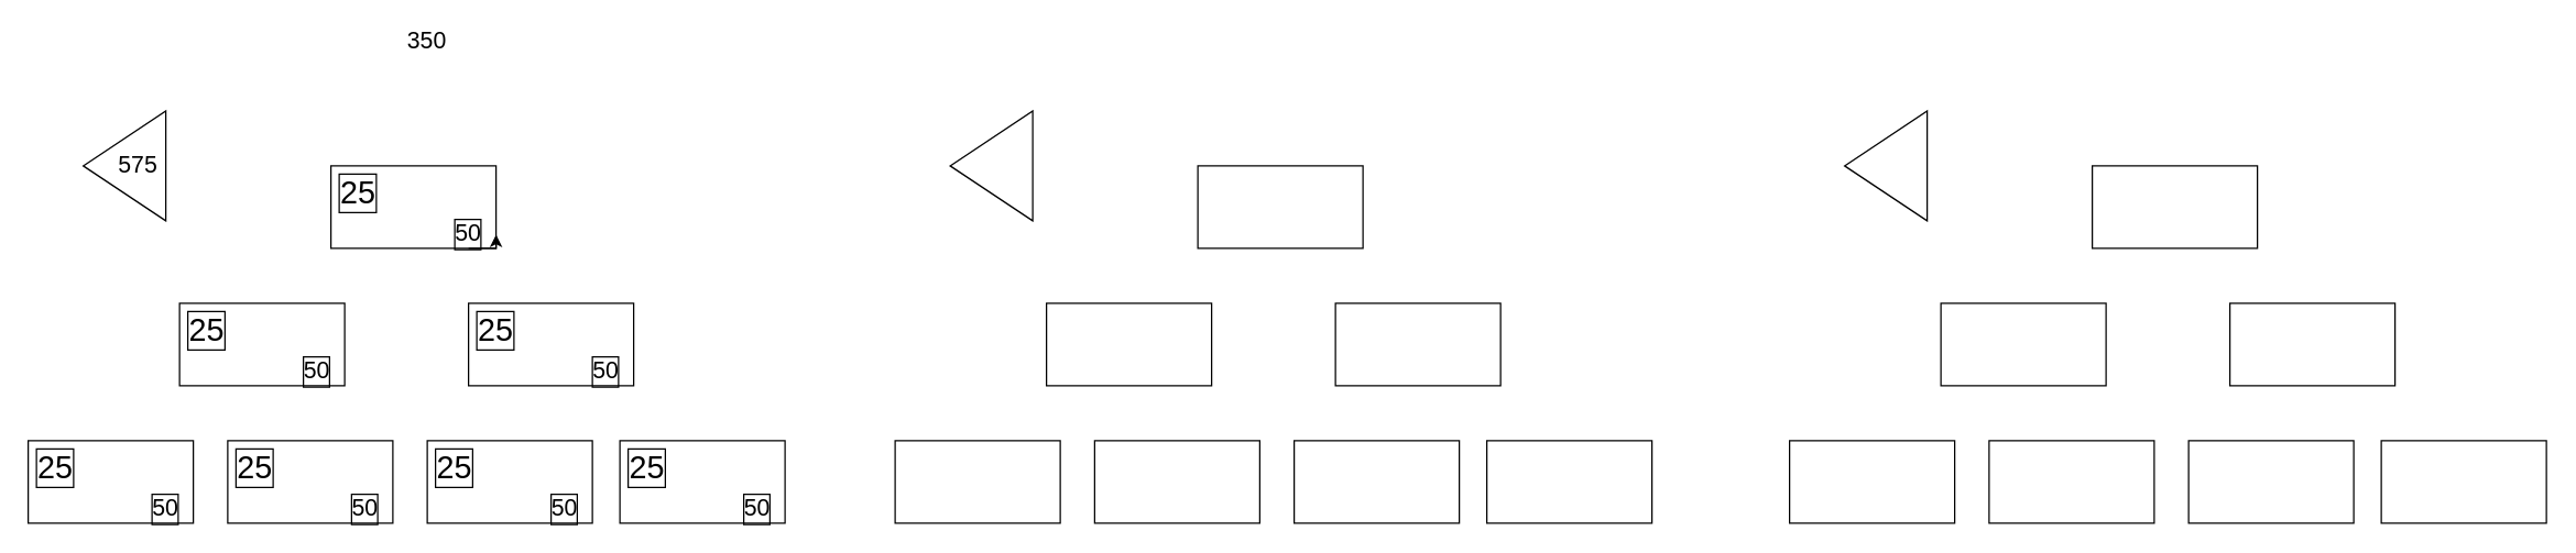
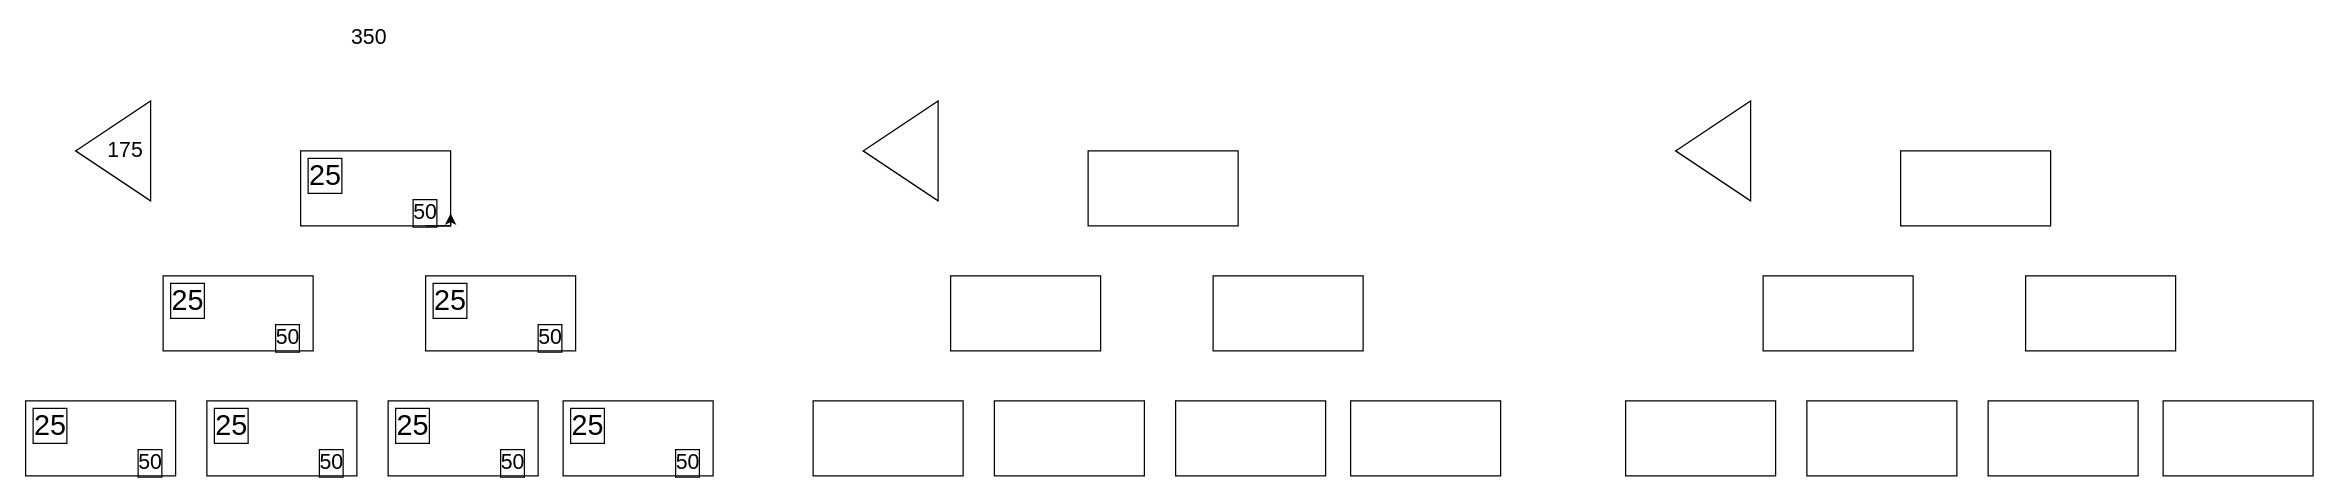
- <mxCell id="16" value="350" style="text;html=1;strokeColor=none;fillColor=none;align=center;verticalAlign=middle;whiteSpace=wrap;rounded=0;fontSize=17;" vertex="1" parent="1"><mxGeometry x="290" y="20" width="40" height="20" as="geometry" /></mxCell>
+ <mxCell id="16" value="350" style="text;html=1;strokeColor=none;fillColor=none;align=center;verticalAlign=middle;whiteSpace=wrap;rounded=0;fontSize=17;" vertex="1" parent="1"><mxGeometry x="275" y="20" width="40" height="20" as="geometry" /></mxCell>
- <mxCell id="18" value="575" style="text;html=1;strokeColor=none;fillColor=none;align=center;verticalAlign=middle;whiteSpace=wrap;rounded=0;fontSize=17;" vertex="1" parent="1"><mxGeometry x="80" y="110" width="40" height="20" as="geometry" /></mxCell>
+ <mxCell id="18" value="175" style="text;html=1;strokeColor=none;fillColor=none;align=center;verticalAlign=middle;whiteSpace=wrap;rounded=0;fontSize=17;" vertex="1" parent="1"><mxGeometry x="80" y="110" width="40" height="20" as="geometry" /></mxCell>
